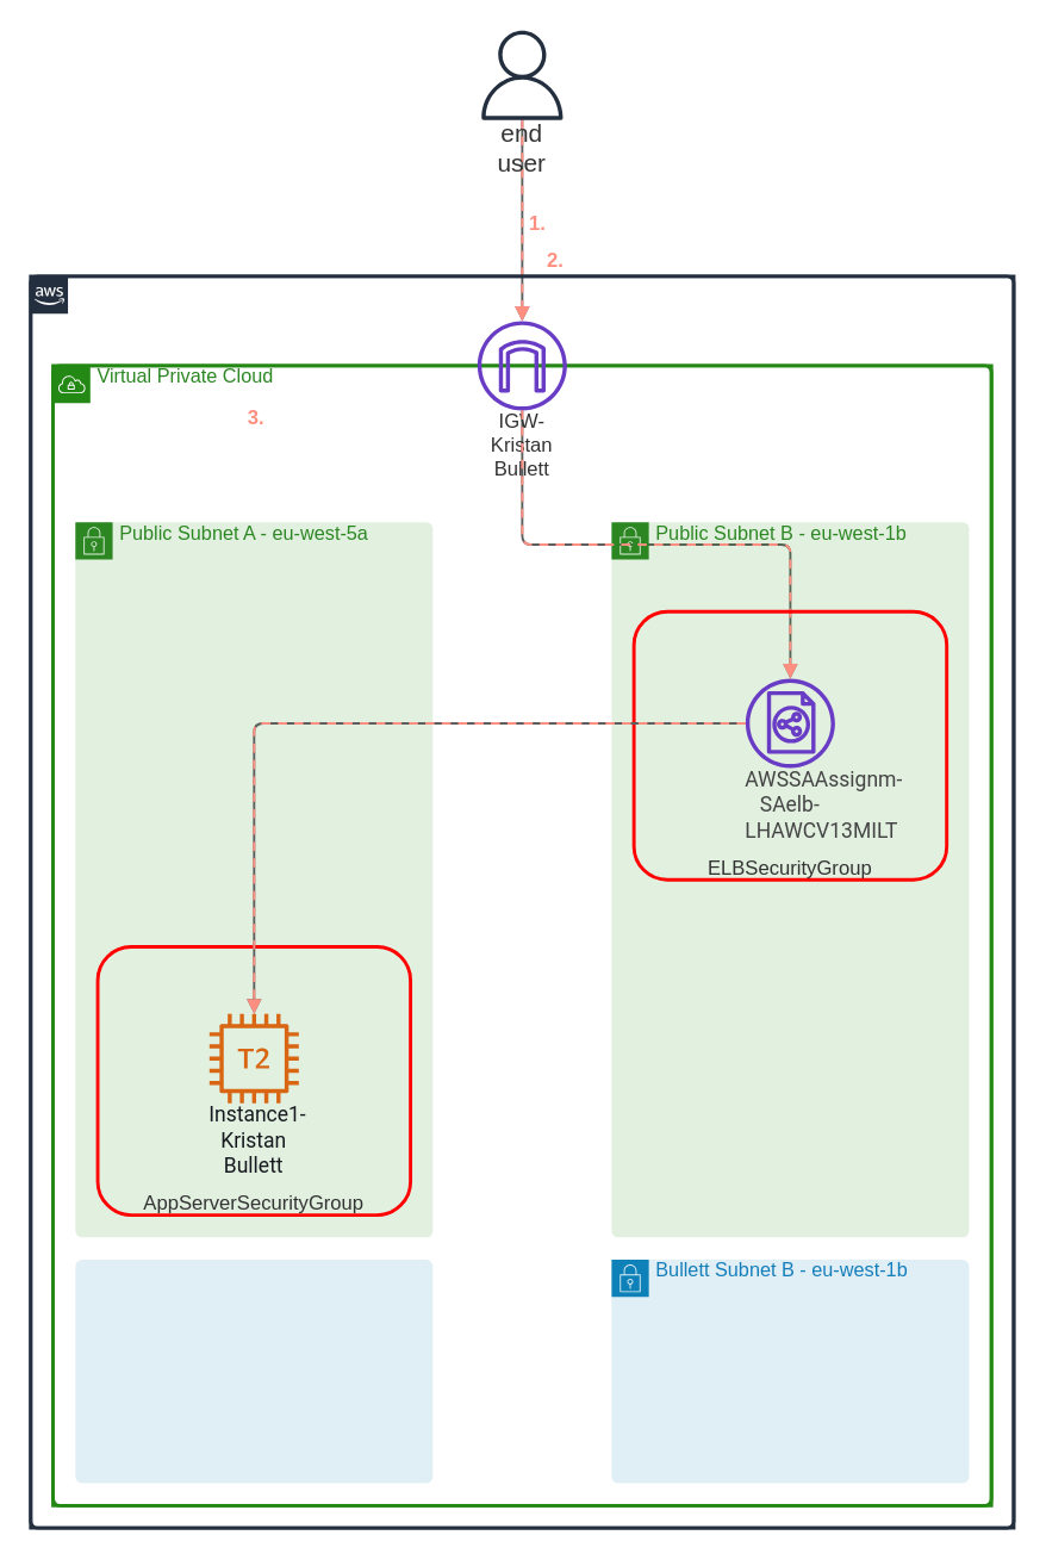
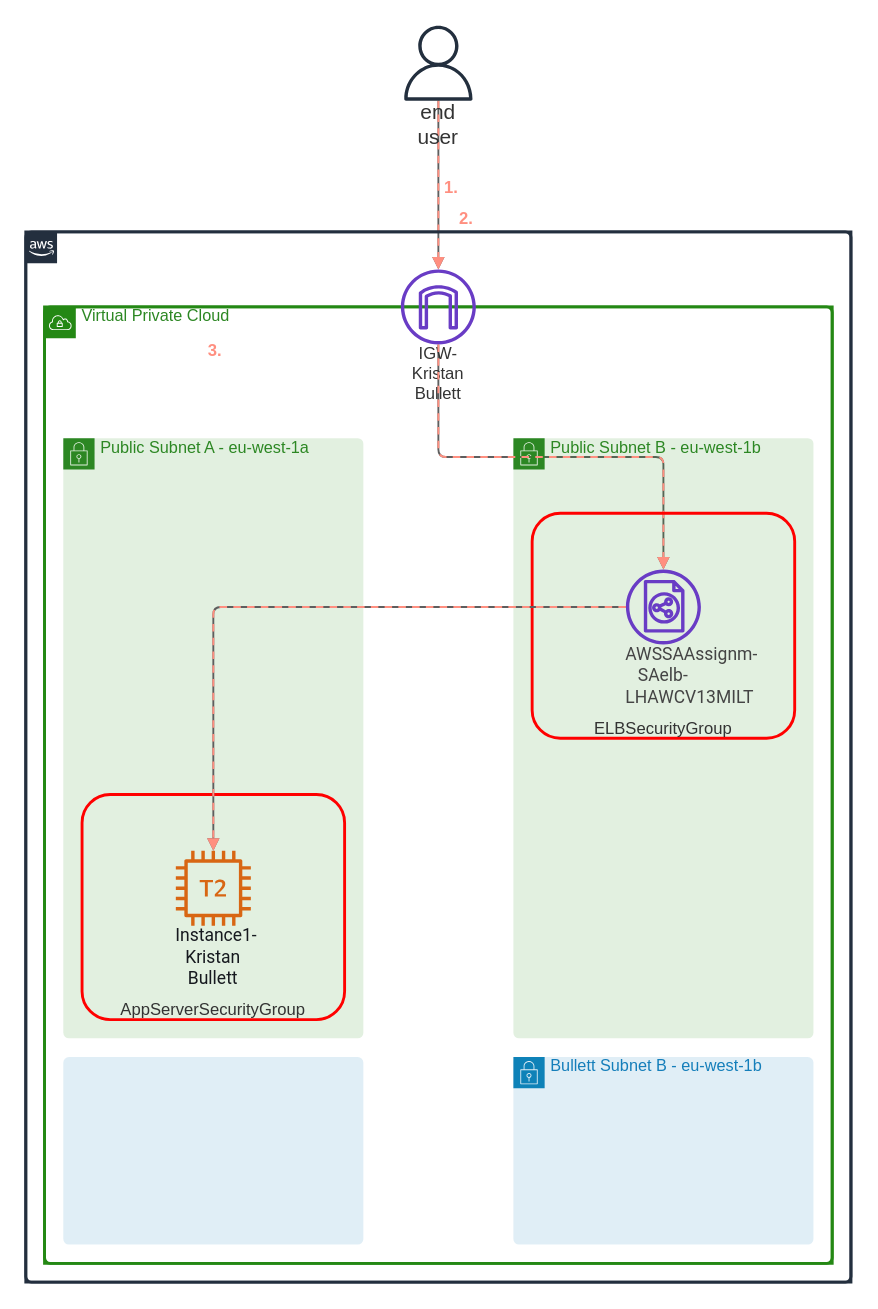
- <mxCell id="12" value="Public Subnet A - eu-west-5a" style="html=1;overflow=block;blockSpacing=1;whiteSpace=wrap;shape=mxgraph.aws4.group;grIcon=mxgraph.aws4.group_security_group;grStroke=0;verticalAlign=top;align=left;spacingLeft=30;fillOpacity=100;strokeColor=#2C8723;fontColor=#2C8723;fillColor=none;whiteSpace=wrap;fontSize=13;spacing=0;strokeOpacity=100;rounded=1;absoluteArcSize=1;arcSize=9;strokeWidth=0;part=1;" vertex="1" parent="11"><mxGeometry width="240" height="480" as="geometry" /></mxCell>
+ <mxCell id="12" value="Public Subnet A - eu-west-1a" style="html=1;overflow=block;blockSpacing=1;whiteSpace=wrap;shape=mxgraph.aws4.group;grIcon=mxgraph.aws4.group_security_group;grStroke=0;verticalAlign=top;align=left;spacingLeft=30;fillOpacity=100;strokeColor=#2C8723;fontColor=#2C8723;fillColor=none;whiteSpace=wrap;fontSize=13;spacing=0;strokeOpacity=100;rounded=1;absoluteArcSize=1;arcSize=9;strokeWidth=0;part=1;" vertex="1" parent="11"><mxGeometry width="240" height="480" as="geometry" /></mxCell>
